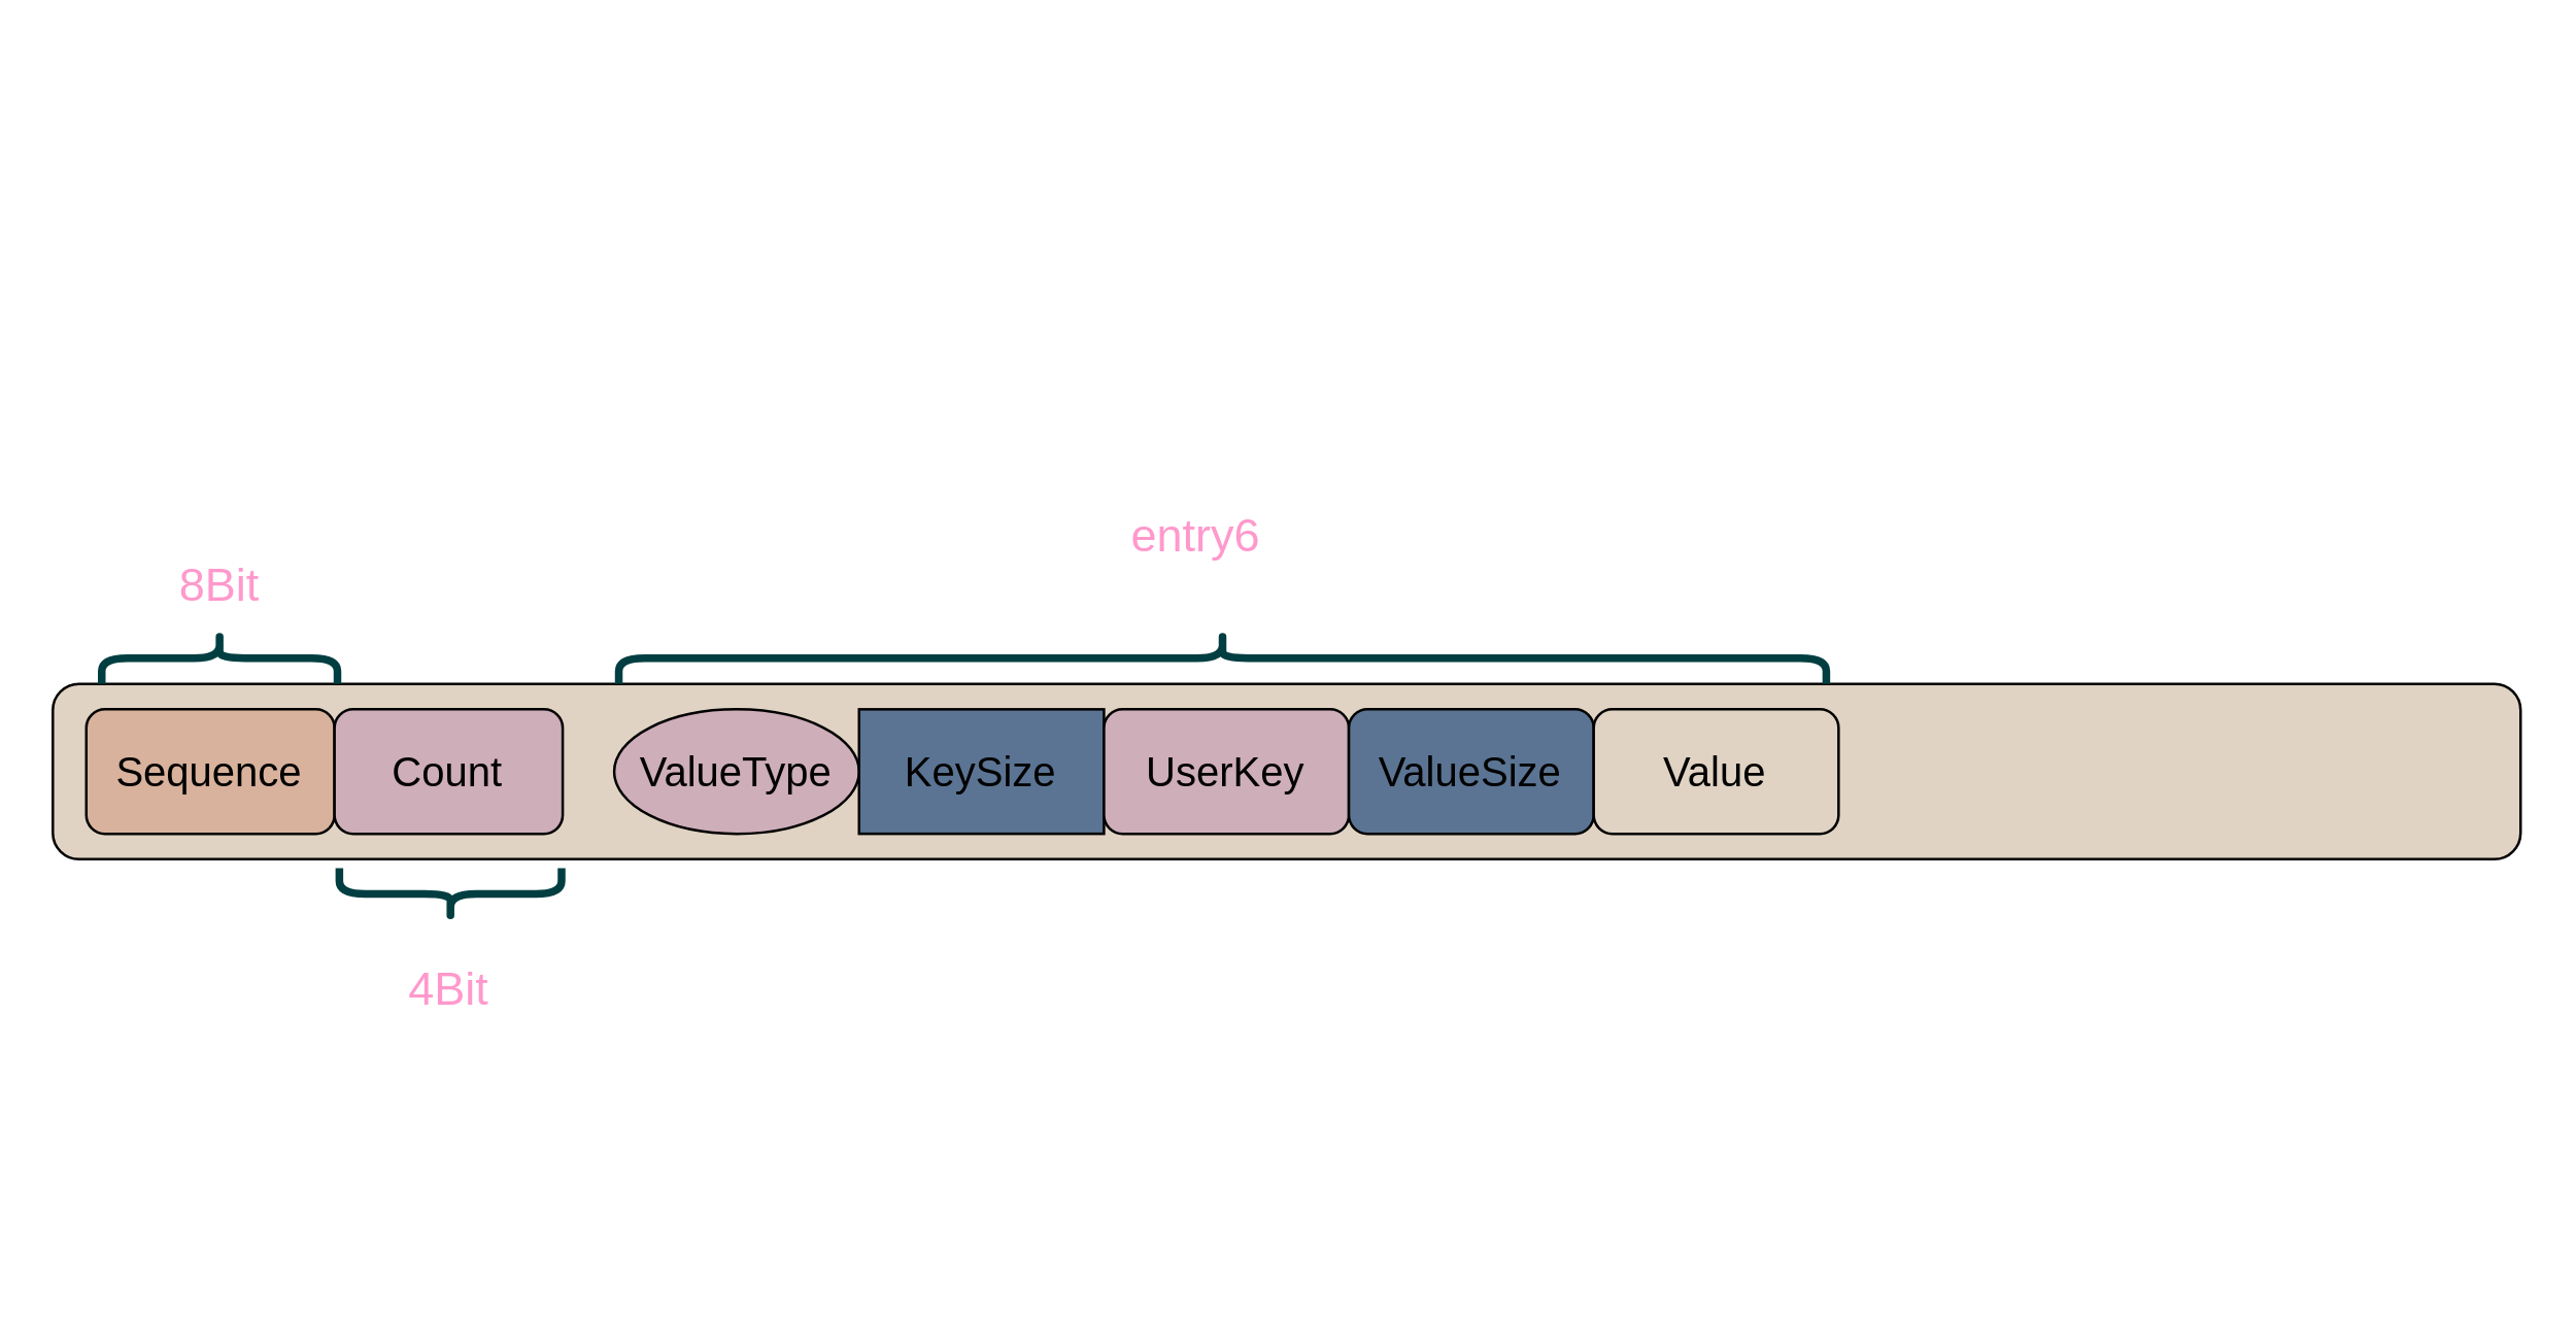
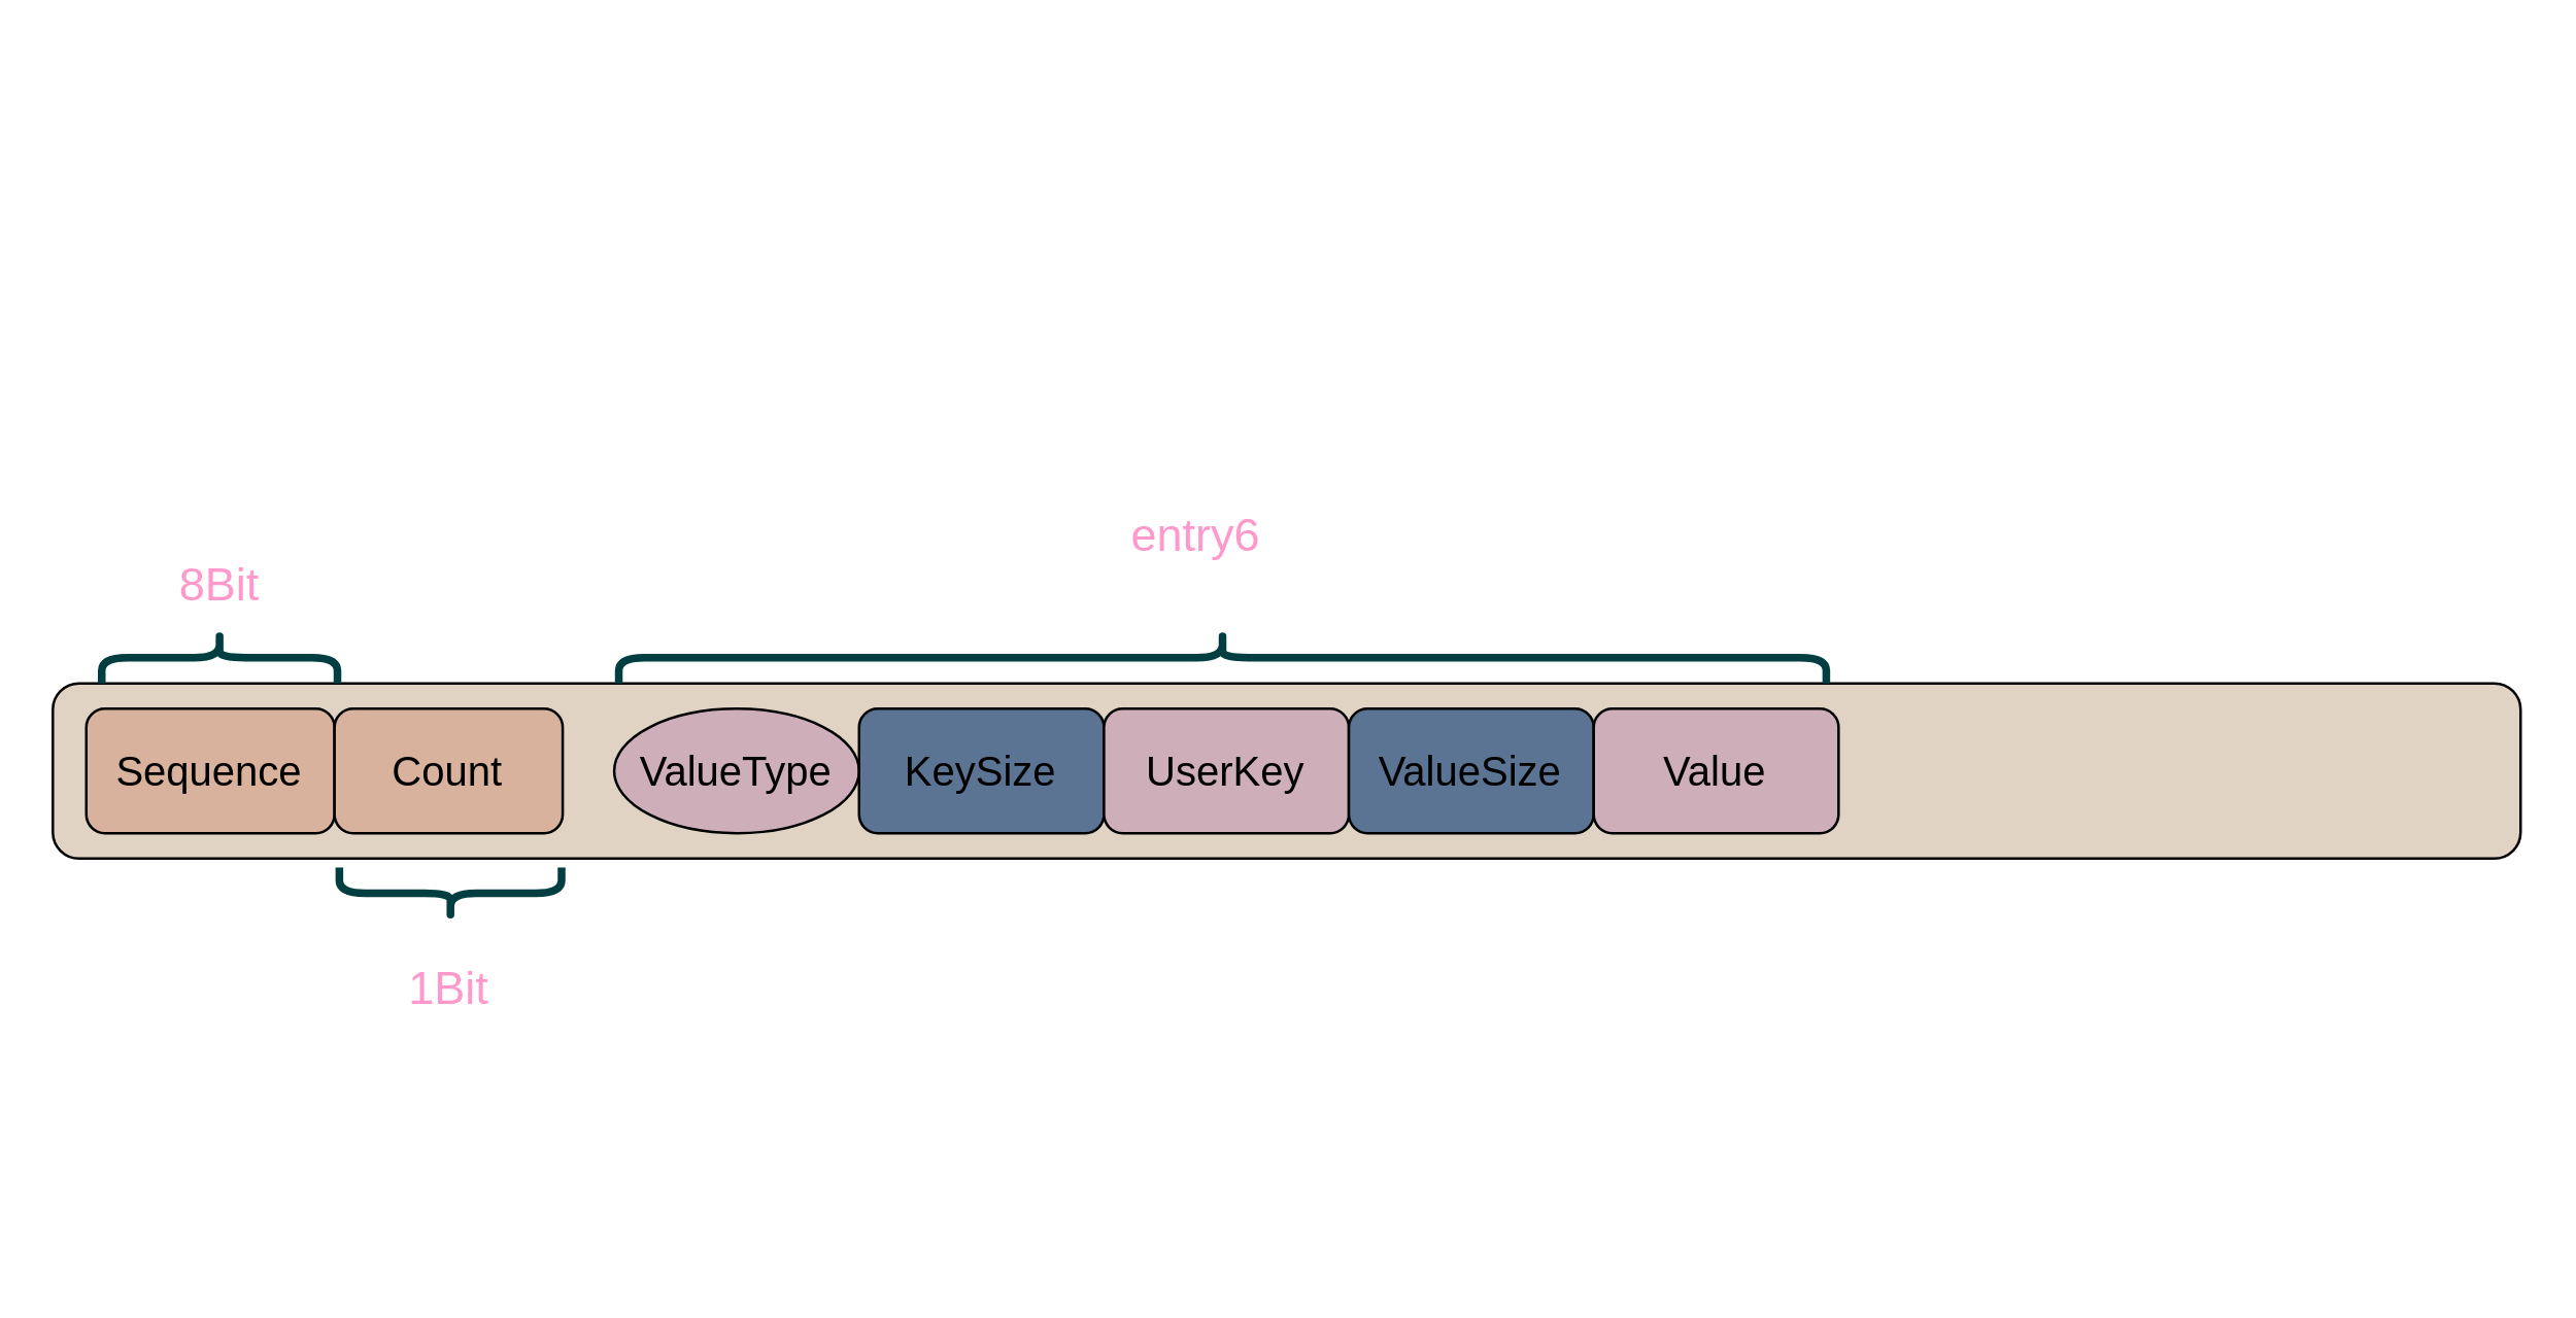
- <mxCell id="4" value="Count" style="rounded=1;whiteSpace=wrap;html=1;fontSize=16;fillColor=#ceaeb9;fontColor=default;labelBackgroundColor=none;container=0;strokeWidth=1;" parent="1" vertex="1"><mxGeometry x="129.356" y="274.842" width="88.578" height="48.316" as="geometry" /></mxCell>
+ <mxCell id="4" value="Count" style="rounded=1;whiteSpace=wrap;html=1;fontSize=16;fillColor=#D8B29C;fontColor=default;labelBackgroundColor=none;container=0;strokeWidth=1;" parent="1" vertex="1"><mxGeometry x="129.356" y="274.842" width="88.578" height="48.316" as="geometry" /></mxCell>
- <mxCell id="6" value="KeySize" style="whiteSpace=wrap;html=1;fontSize=16;fillColor=#5B7493;fontColor=default;labelBackgroundColor=none;container=0;strokeWidth=1;rounded=0;" vertex="1" parent="1"><mxGeometry x="333" y="274.84" width="95.06" height="48.32" as="geometry" /></mxCell>
+ <mxCell id="6" value="KeySize" style="rounded=1;whiteSpace=wrap;html=1;fontSize=16;fillColor=#5B7493;fontColor=default;labelBackgroundColor=none;container=0;strokeWidth=1;" vertex="1" parent="1"><mxGeometry x="333" y="274.84" width="95.06" height="48.32" as="geometry" /></mxCell>
- <mxCell id="9" value="Value" style="rounded=1;whiteSpace=wrap;html=1;fontSize=16;fillColor=#e0d3c3;fontColor=default;labelBackgroundColor=none;container=0;strokeWidth=1;" vertex="1" parent="1"><mxGeometry x="618.18" y="274.84" width="95.06" height="48.32" as="geometry" /></mxCell>
+ <mxCell id="9" value="Value" style="rounded=1;whiteSpace=wrap;html=1;fontSize=16;fillColor=#CEAEB9;fontColor=default;labelBackgroundColor=none;container=0;strokeWidth=1;" vertex="1" parent="1"><mxGeometry x="618.18" y="274.84" width="95.06" height="48.32" as="geometry" /></mxCell>
- <mxCell id="13" value="&lt;font color=&quot;#ff99cc&quot; style=&quot;font-size: 18px;&quot;&gt;4Bit&lt;/font&gt;" style="text;html=1;strokeColor=none;fillColor=none;align=center;verticalAlign=middle;whiteSpace=wrap;rounded=0;strokeWidth=3;fontSize=18;" vertex="1" parent="1"><mxGeometry x="143.65" y="369" width="60" height="30" as="geometry" /></mxCell>
+ <mxCell id="13" value="&lt;font color=&quot;#ff99cc&quot; style=&quot;font-size: 18px;&quot;&gt;1Bit&lt;/font&gt;" style="text;html=1;strokeColor=none;fillColor=none;align=center;verticalAlign=middle;whiteSpace=wrap;rounded=0;strokeWidth=3;fontSize=18;" vertex="1" parent="1"><mxGeometry x="143.65" y="369" width="60" height="30" as="geometry" /></mxCell>
